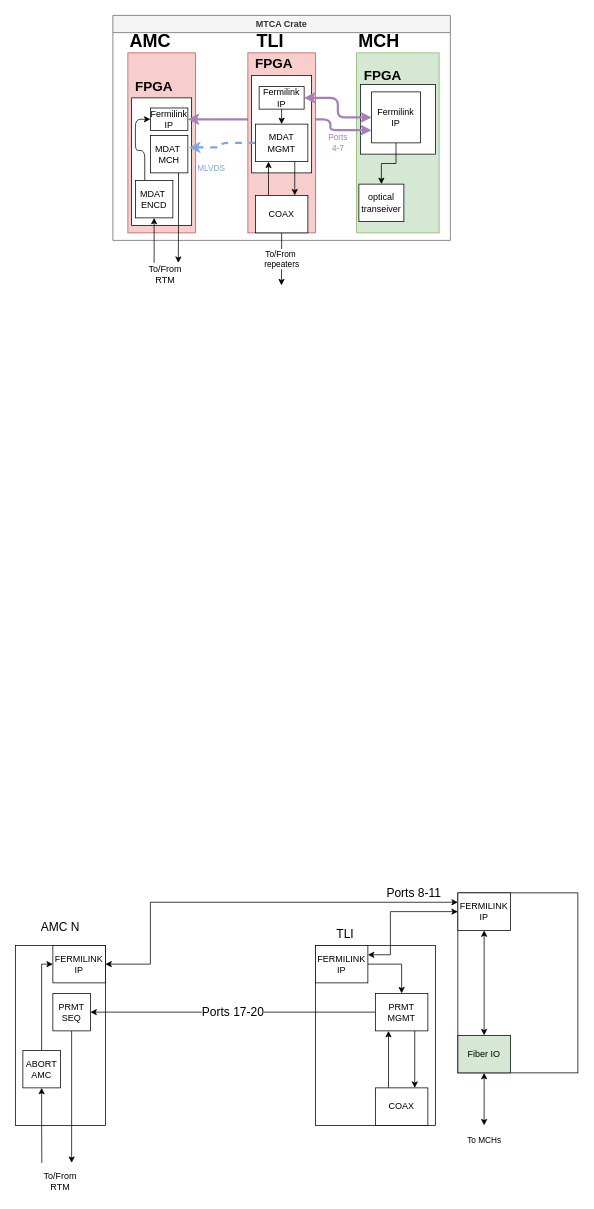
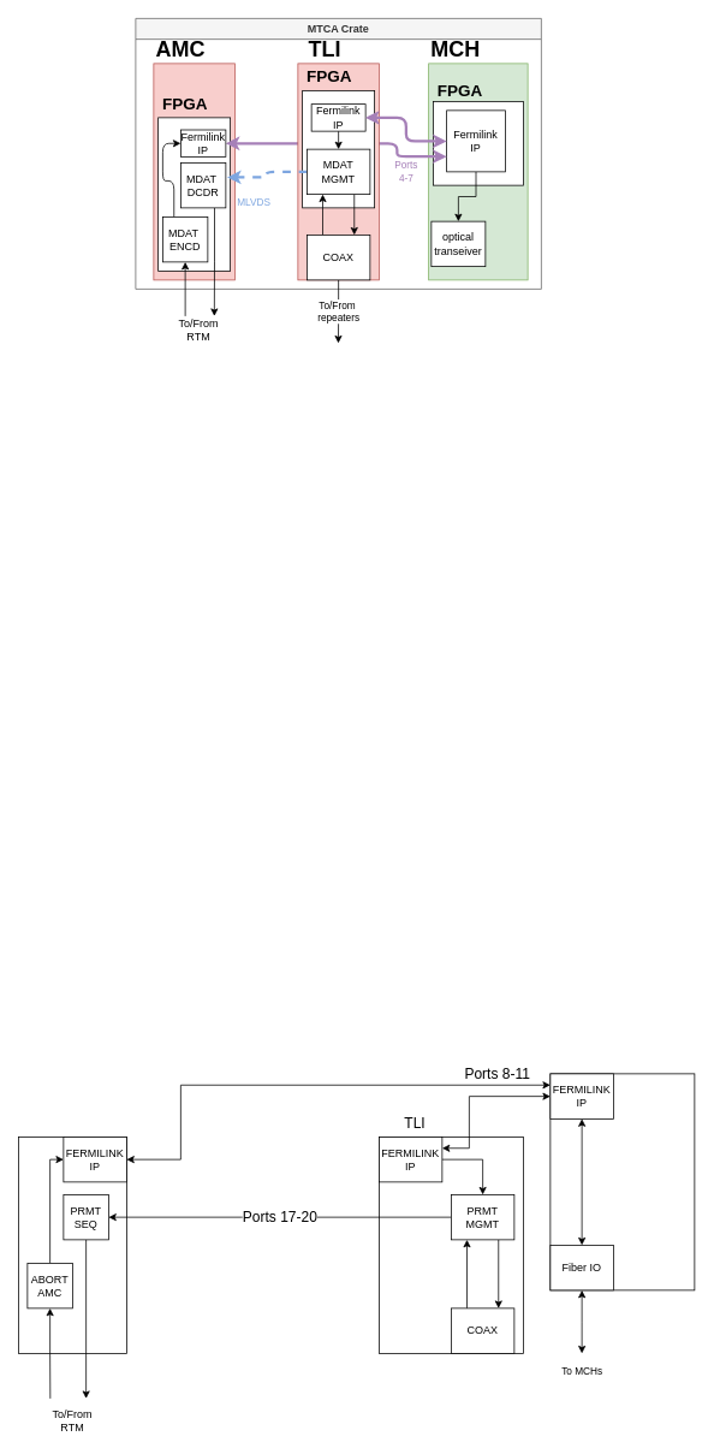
- <mxCell id="54" value="MDAT&amp;nbsp;&lt;br&gt;MCH" style="rounded=0;whiteSpace=wrap;html=1;" vertex="1" parent="40"><mxGeometry x="50" y="160" width="50" height="50" as="geometry" /></mxCell>
+ <mxCell id="54" value="MDAT&amp;nbsp;&lt;br&gt;DCDR" style="rounded=0;whiteSpace=wrap;html=1;" vertex="1" parent="40"><mxGeometry x="50" y="160" width="50" height="50" as="geometry" /></mxCell>
- <mxCell id="19" value="&lt;font style=&quot;font-size: 16px;&quot;&gt;AMC N&lt;/font&gt;" style="text;html=1;align=center;verticalAlign=middle;whiteSpace=wrap;rounded=0;" parent="1" vertex="1"><mxGeometry x="50" y="1220" width="60" height="30" as="geometry" /></mxCell>
- <mxCell id="11" value="Fiber IO" style="rounded=0;whiteSpace=wrap;html=1;fillColor=#d5e8d4;" parent="1" vertex="1"><mxGeometry x="610" y="1380" width="70" height="50" as="geometry" /></mxCell>
+ <mxCell id="11" value="Fiber IO" style="rounded=0;whiteSpace=wrap;html=1;" parent="1" vertex="1"><mxGeometry x="610" y="1380" width="70" height="50" as="geometry" /></mxCell>
